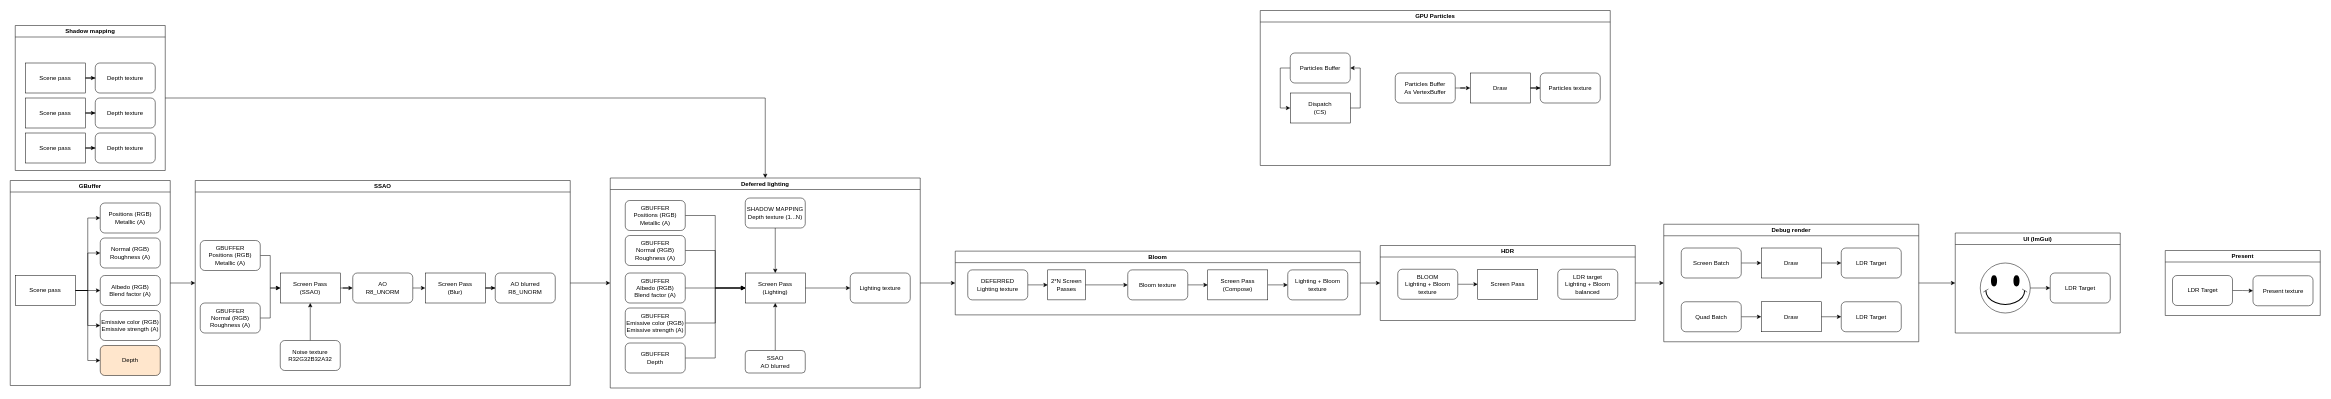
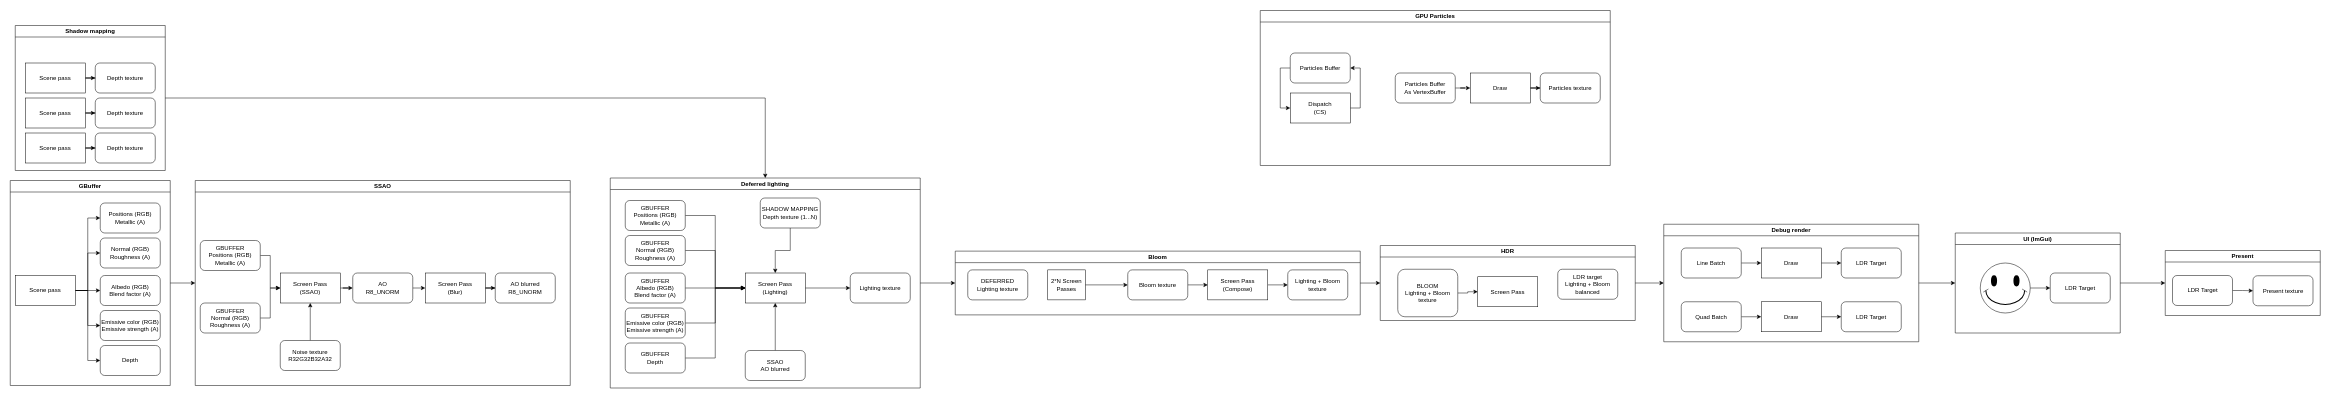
- <mxCell id="56" value="SHADOW MAPPING&lt;div&gt;Depth texture (1...N)&lt;/div&gt;" style="rounded=1;whiteSpace=wrap;html=1;" vertex="1" parent="42"><mxGeometry x="270" y="40" width="120" height="60" as="geometry" /></mxCell>
+ <mxCell id="56" value="SHADOW MAPPING&lt;div&gt;Depth texture (1...N)&lt;/div&gt;" style="rounded=1;whiteSpace=wrap;html=1;" vertex="1" parent="42"><mxGeometry x="300" y="40" width="120" height="60" as="geometry" /></mxCell>
- <mxCell id="90" value="&lt;div&gt;Screen Batch&lt;/div&gt;" style="rounded=1;whiteSpace=wrap;html=1;" vertex="1" parent="88"><mxGeometry x="35" y="47.5" width="120" height="60" as="geometry" /></mxCell>
+ <mxCell id="90" value="&lt;div&gt;Line Batch&lt;/div&gt;" style="rounded=1;whiteSpace=wrap;html=1;" vertex="1" parent="88"><mxGeometry x="35" y="47.5" width="120" height="60" as="geometry" /></mxCell>
- <mxCell id="26" style="edgeStyle=orthogonalEdgeStyle;rounded=0;orthogonalLoop=1;jettySize=auto;html=1;entryX=0;entryY=0.5;entryDx=0;entryDy=0;" edge="1" parent="1" source="27" target="42"><mxGeometry relative="1" as="geometry" /></mxCell>
+ <mxCell id="99" style="edgeStyle=orthogonalEdgeStyle;rounded=0;orthogonalLoop=1;jettySize=auto;html=1;entryX=0;entryY=0.5;entryDx=0;entryDy=0;" edge="1" parent="1" source="100" target="104"><mxGeometry relative="1" as="geometry" /></mxCell>
- <mxCell id="74" value="&lt;div&gt;BLOOM&lt;/div&gt;&lt;div&gt;Lighting + Bloom texture&lt;/div&gt;" style="rounded=1;whiteSpace=wrap;html=1;" vertex="1" parent="72"><mxGeometry x="35" y="47.5" width="120" height="60" as="geometry" /></mxCell>
+ <mxCell id="74" value="&lt;div&gt;BLOOM&lt;/div&gt;&lt;div&gt;Lighting + Bloom texture&lt;/div&gt;" style="rounded=1;whiteSpace=wrap;html=1;" vertex="1" parent="72"><mxGeometry x="35" y="47.5" width="120" height="95" as="geometry" /></mxCell>
- <mxCell id="75" value="Screen Pass" style="rounded=0;whiteSpace=wrap;html=1;" vertex="1" parent="72"><mxGeometry x="195" y="47.5" width="120" height="60" as="geometry" /></mxCell>
+ <mxCell id="75" value="Screen Pass" style="rounded=0;whiteSpace=wrap;html=1;" vertex="1" parent="72"><mxGeometry x="195" y="62.5" width="120" height="60" as="geometry" /></mxCell>
- <mxCell id="62" style="edgeStyle=orthogonalEdgeStyle;rounded=0;orthogonalLoop=1;jettySize=auto;html=1;entryX=0;entryY=0.5;entryDx=0;entryDy=0;" edge="1" parent="61" source="63" target="65"><mxGeometry relative="1" as="geometry" /></mxCell>
- <mxCell id="24" value="Depth" style="rounded=1;whiteSpace=wrap;html=1;fillColor=#ffe6cc;" vertex="1" parent="14"><mxGeometry x="180" y="330" width="120" height="60" as="geometry" /></mxCell>
+ <mxCell id="24" value="Depth" style="rounded=1;whiteSpace=wrap;html=1;" vertex="1" parent="14"><mxGeometry x="180" y="330" width="120" height="60" as="geometry" /></mxCell>
- <mxCell id="54" value="&lt;div&gt;SSAO&lt;/div&gt;&lt;div&gt;AO blurred&lt;/div&gt;" style="rounded=1;whiteSpace=wrap;html=1;" vertex="1" parent="42"><mxGeometry x="270" y="345" width="120" height="45" as="geometry" /></mxCell>
+ <mxCell id="54" value="&lt;div&gt;SSAO&lt;/div&gt;&lt;div&gt;AO blurred&lt;/div&gt;" style="rounded=1;whiteSpace=wrap;html=1;" vertex="1" parent="42"><mxGeometry x="270" y="345" width="120" height="60" as="geometry" /></mxCell>
